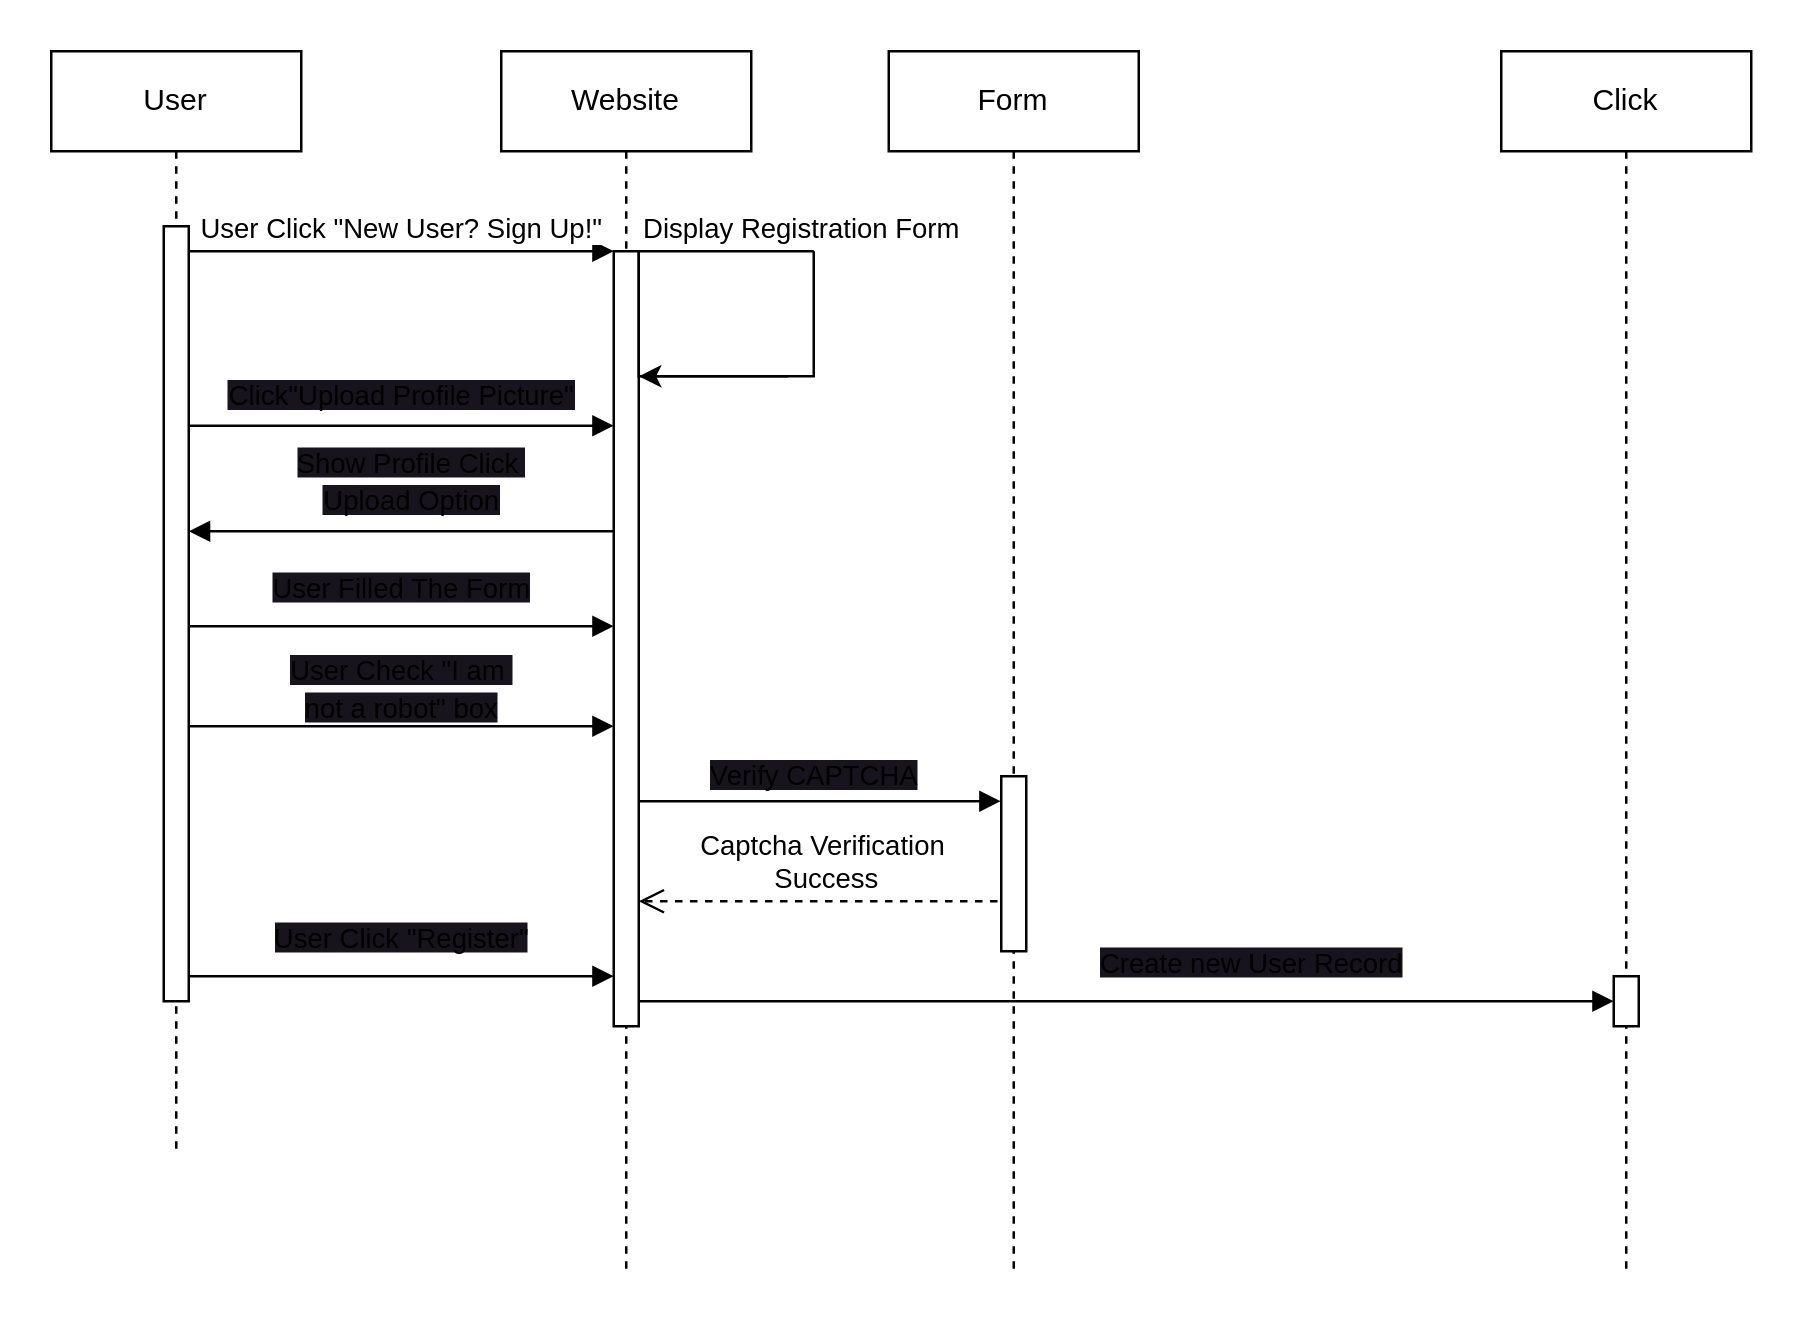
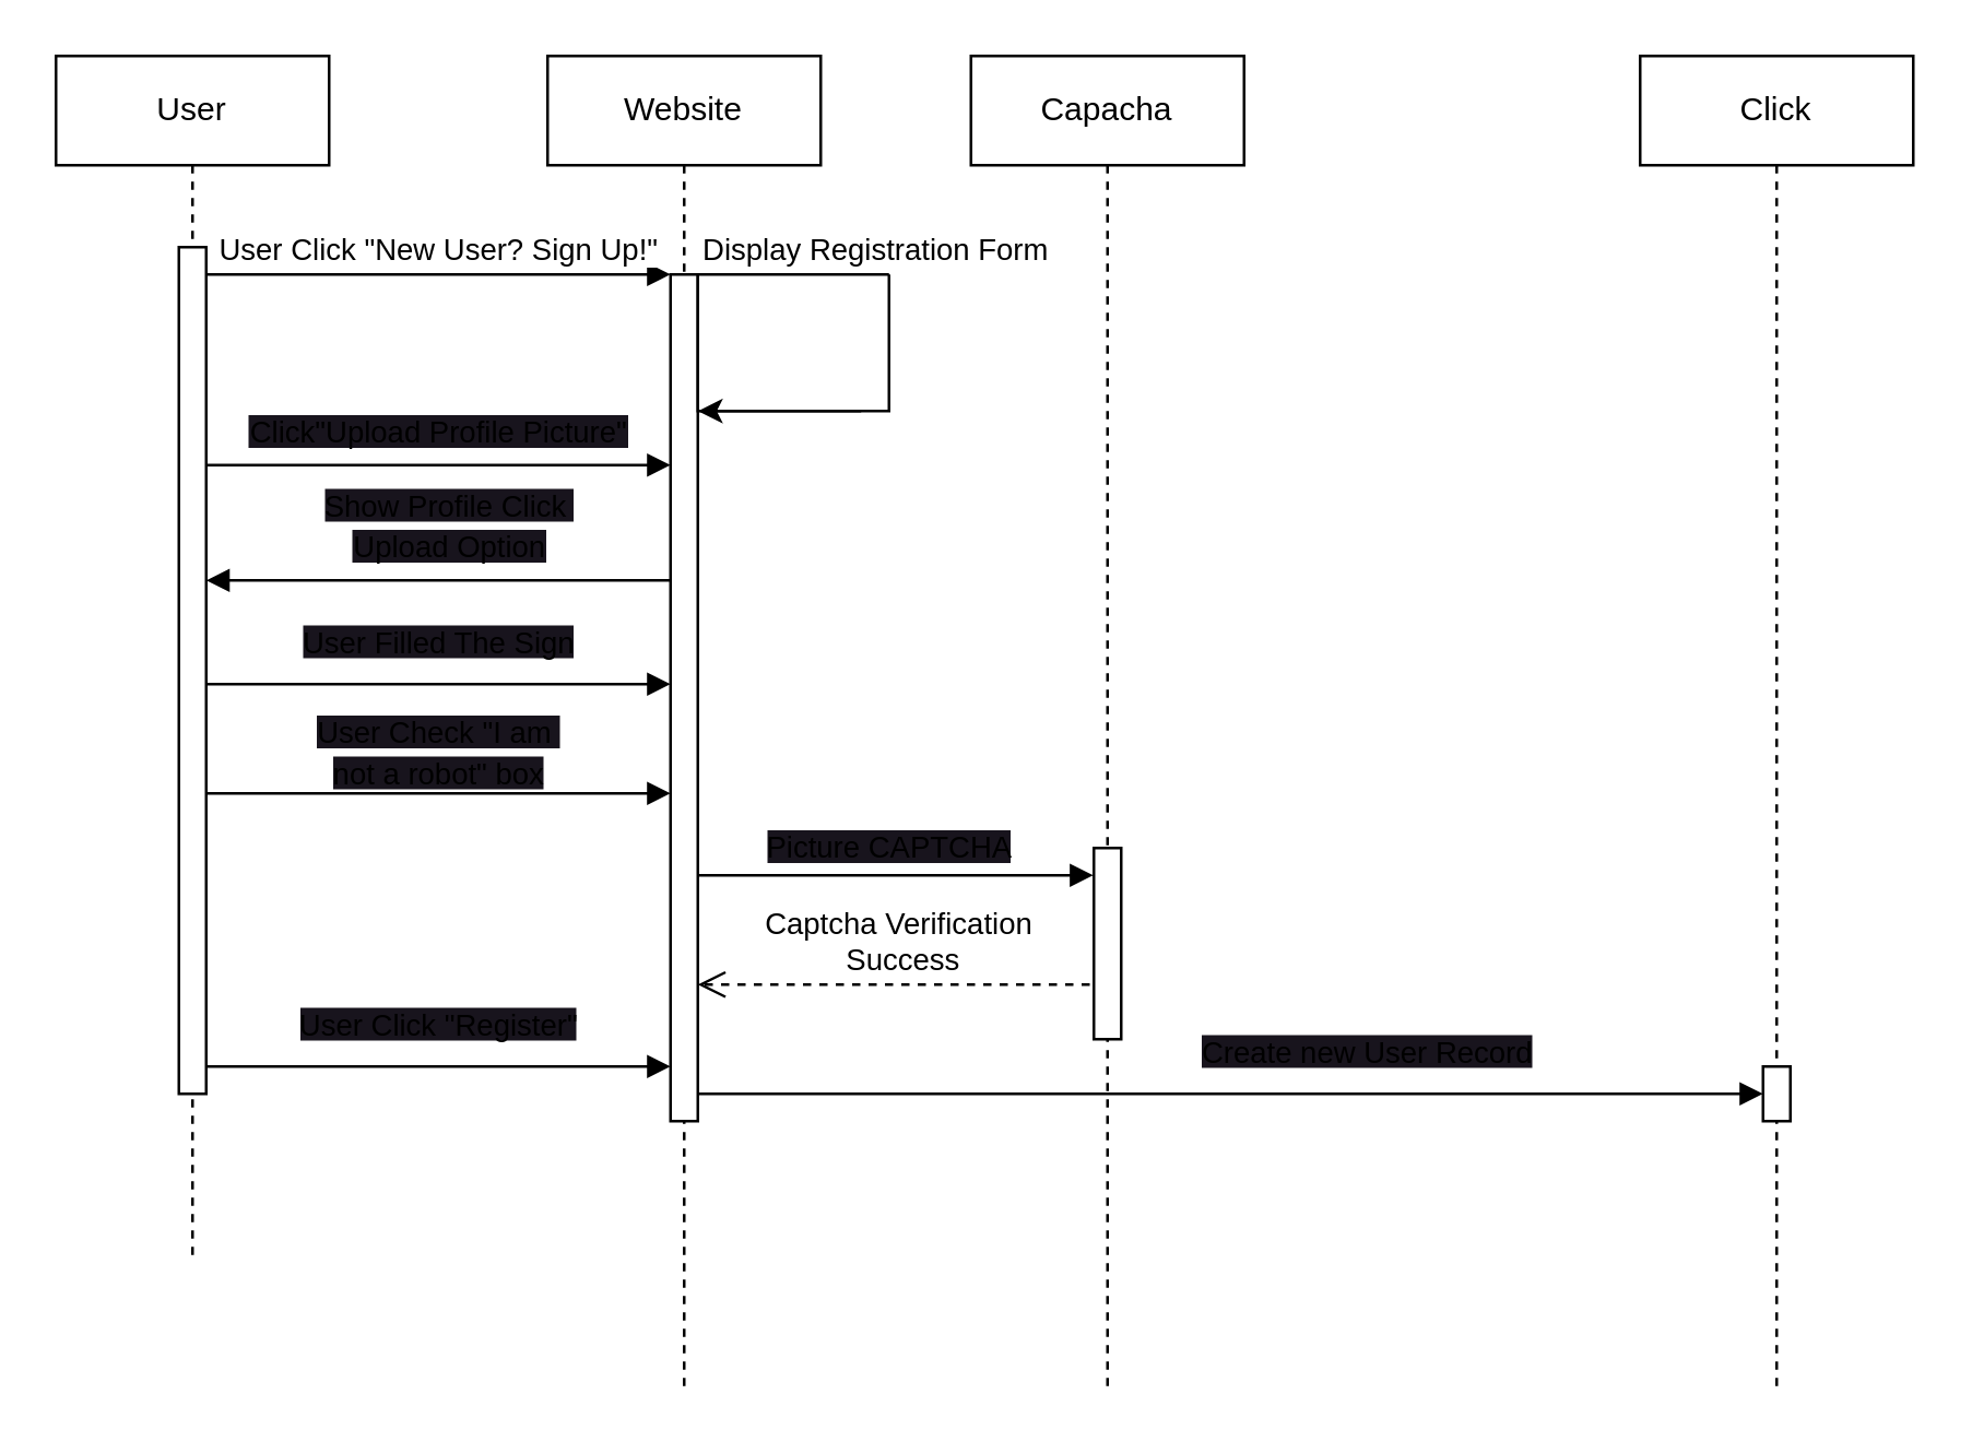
- <mxCell id="9" value="Form" style="shape=umlLifeline;perimeter=lifelinePerimeter;whiteSpace=wrap;html=1;container=0;dropTarget=0;collapsible=0;recursiveResize=0;outlineConnect=0;portConstraint=eastwest;newEdgeStyle={&quot;edgeStyle&quot;:&quot;elbowEdgeStyle&quot;,&quot;elbow&quot;:&quot;vertical&quot;,&quot;curved&quot;:0,&quot;rounded&quot;:0};" parent="1" vertex="1"><mxGeometry x="355" y="20" width="100" height="490" as="geometry" /></mxCell>
+ <mxCell id="9" value="Capacha" style="shape=umlLifeline;perimeter=lifelinePerimeter;whiteSpace=wrap;html=1;container=0;dropTarget=0;collapsible=0;recursiveResize=0;outlineConnect=0;portConstraint=eastwest;newEdgeStyle={&quot;edgeStyle&quot;:&quot;elbowEdgeStyle&quot;,&quot;elbow&quot;:&quot;vertical&quot;,&quot;curved&quot;:0,&quot;rounded&quot;:0};" parent="1" vertex="1"><mxGeometry x="355" y="20" width="100" height="490" as="geometry" /></mxCell>
- <mxCell id="19" value="&lt;span style=&quot;font-size: 11px; background-color: rgb(24, 20, 29);&quot;&gt;User Filled The Form&lt;/span&gt;" style="text;html=1;align=center;verticalAlign=middle;resizable=0;points=[];autosize=1;strokeColor=none;fillColor=none;" parent="1" vertex="1"><mxGeometry x="95" y="220" width="130" height="30" as="geometry" /></mxCell>
+ <mxCell id="19" value="&lt;span style=&quot;font-size: 11px; background-color: rgb(24, 20, 29);&quot;&gt;User Filled The Sign&lt;/span&gt;" style="text;html=1;align=center;verticalAlign=middle;resizable=0;points=[];autosize=1;strokeColor=none;fillColor=none;" parent="1" vertex="1"><mxGeometry x="95" y="220" width="130" height="30" as="geometry" /></mxCell>
- <mxCell id="23" value="&lt;span style=&quot;font-size: 11px; background-color: rgb(24, 20, 29);&quot;&gt;Verify CAPTCHA&lt;/span&gt;" style="text;html=1;align=center;verticalAlign=middle;resizable=0;points=[];autosize=1;strokeColor=none;fillColor=none;" parent="1" vertex="1"><mxGeometry x="270" y="295" width="110" height="30" as="geometry" /></mxCell>
+ <mxCell id="23" value="&lt;span style=&quot;font-size: 11px; background-color: rgb(24, 20, 29);&quot;&gt;Picture CAPTCHA&lt;/span&gt;" style="text;html=1;align=center;verticalAlign=middle;resizable=0;points=[];autosize=1;strokeColor=none;fillColor=none;" parent="1" vertex="1"><mxGeometry x="270" y="295" width="110" height="30" as="geometry" /></mxCell>
